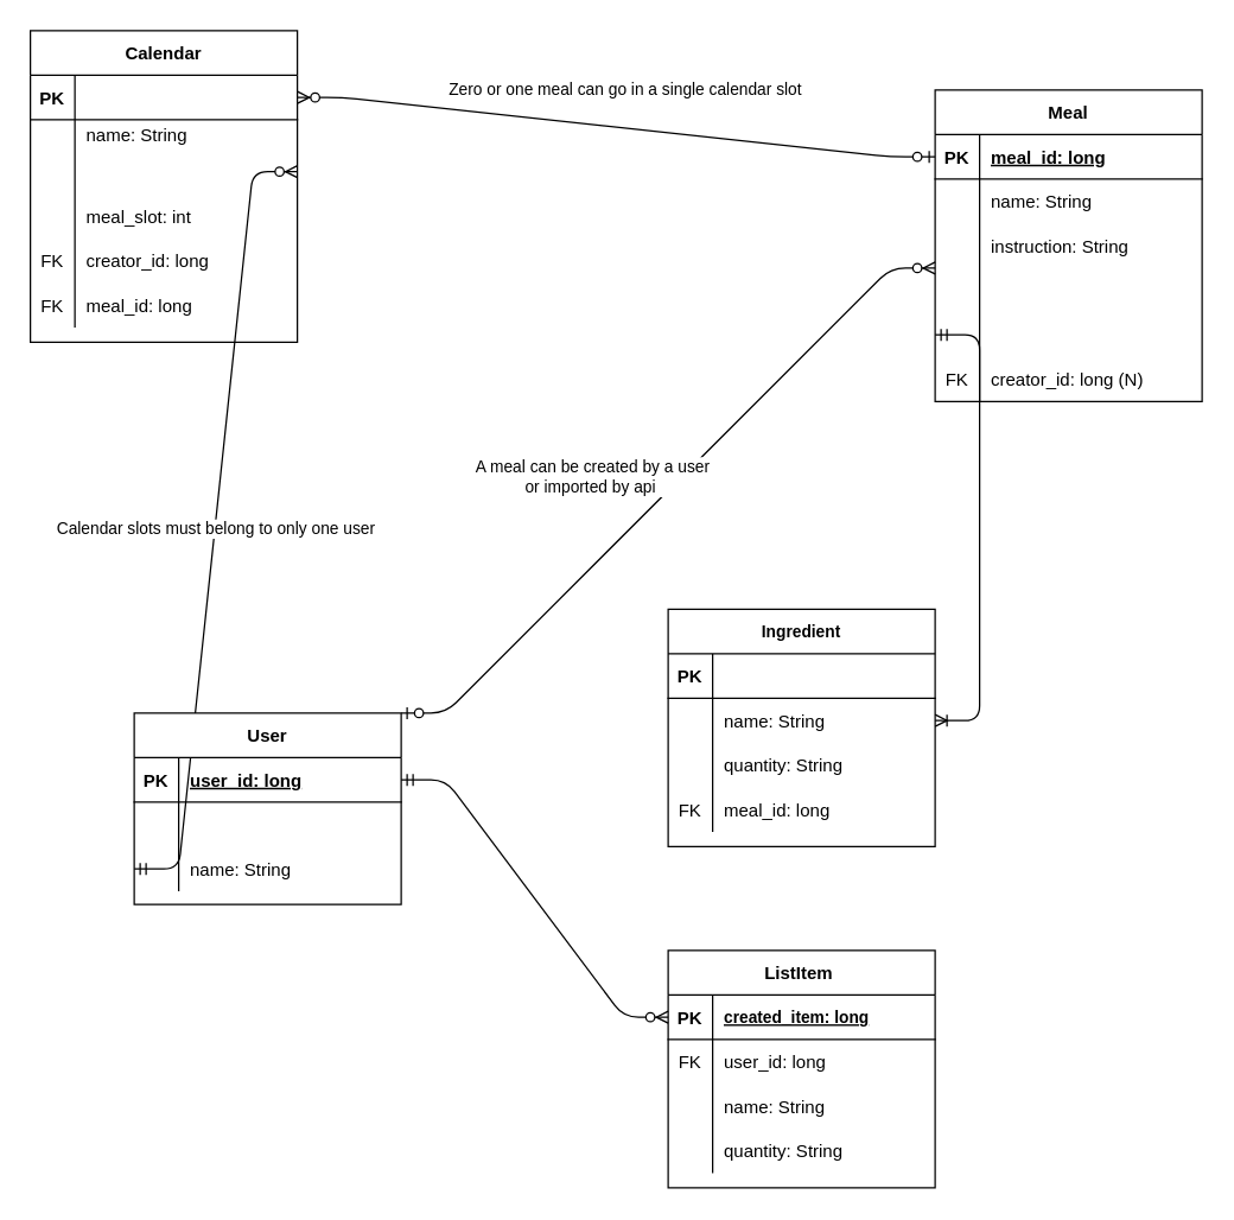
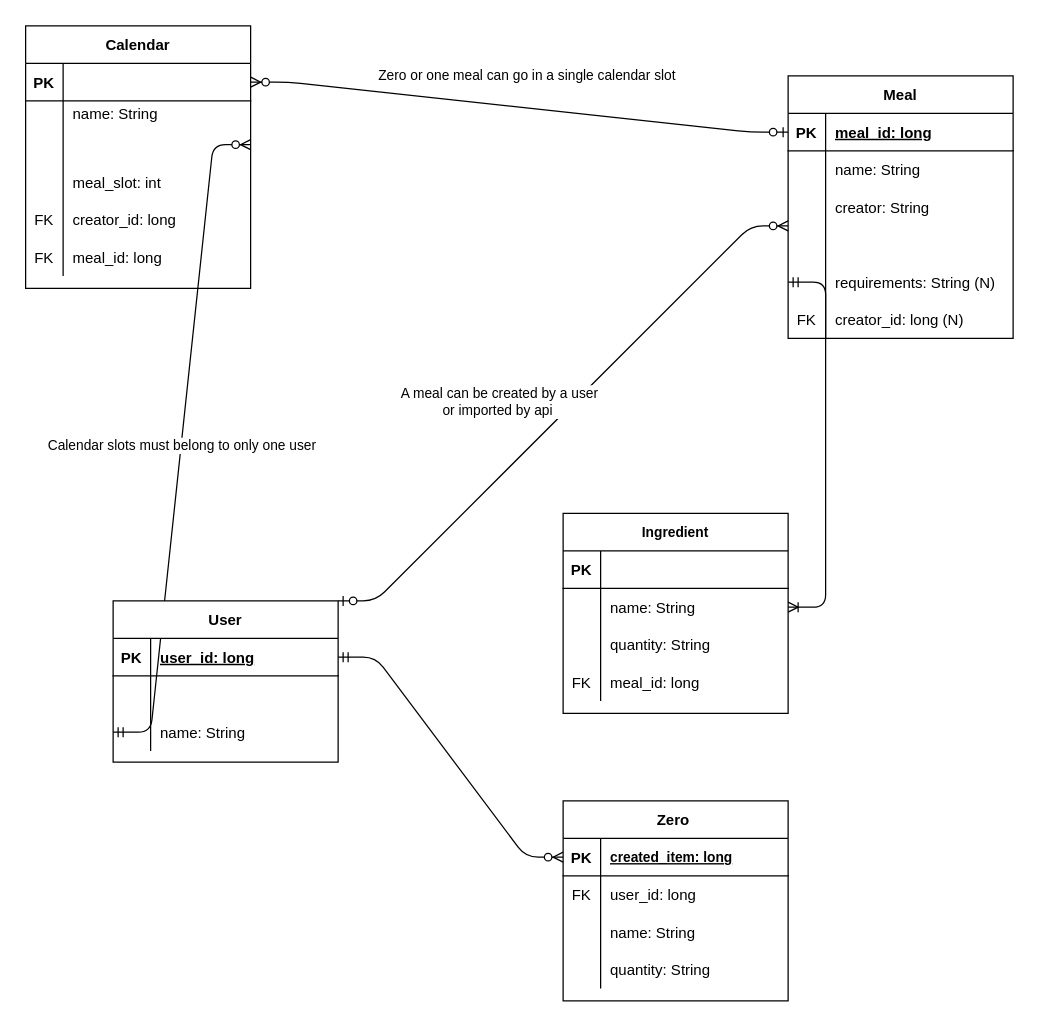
- <mxCell id="29" value="instruction: String" style="shape=partialRectangle;connectable=0;fillColor=none;top=0;left=0;bottom=0;right=0;align=left;spacingLeft=6;overflow=hidden;" parent="27" vertex="1"><mxGeometry x="30" width="150" height="30" as="geometry" /></mxCell>
+ <mxCell id="29" value="creator: String" style="shape=partialRectangle;connectable=0;fillColor=none;top=0;left=0;bottom=0;right=0;align=left;spacingLeft=6;overflow=hidden;" parent="27" vertex="1"><mxGeometry x="30" width="150" height="30" as="geometry" /></mxCell>
+ <mxCell id="34" value="requirements: String (N)" style="shape=partialRectangle;connectable=0;fillColor=none;top=0;left=0;bottom=0;right=0;align=left;spacingLeft=6;overflow=hidden;" parent="32" vertex="1"><mxGeometry x="30" width="150" height="30" as="geometry" /></mxCell>
- <mxCell id="66" value="ListItem " style="shape=table;startSize=30;container=1;collapsible=1;childLayout=tableLayout;fixedRows=1;rowLines=0;fontStyle=1;align=center;resizeLast=1;" parent="1" vertex="1"><mxGeometry x="450" y="640" width="180" height="160" as="geometry" /></mxCell>
+ <mxCell id="66" value="Zero " style="shape=table;startSize=30;container=1;collapsible=1;childLayout=tableLayout;fixedRows=1;rowLines=0;fontStyle=1;align=center;resizeLast=1;" parent="1" vertex="1"><mxGeometry x="450" y="640" width="180" height="160" as="geometry" /></mxCell>
